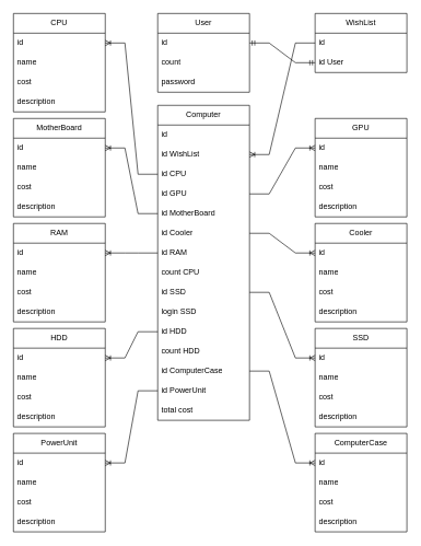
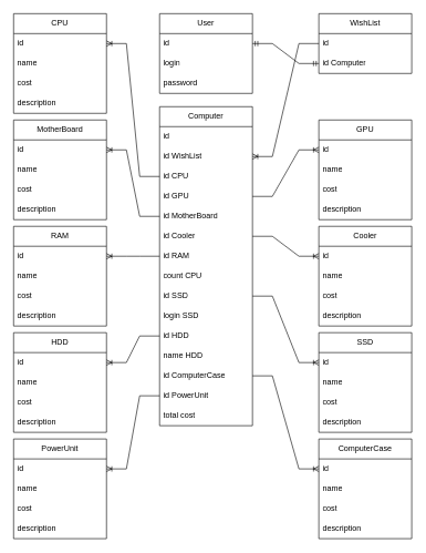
- <mxCell id="65" value="count" style="text;strokeColor=none;fillColor=none;align=left;verticalAlign=middle;spacingLeft=4;spacingRight=4;overflow=hidden;points=[[0,0.5],[1,0.5]];portConstraint=eastwest;rotatable=0;whiteSpace=wrap;html=1;" parent="63" vertex="1"><mxGeometry y="60" width="140" height="30" as="geometry" /></mxCell>
+ <mxCell id="65" value="login" style="text;strokeColor=none;fillColor=none;align=left;verticalAlign=middle;spacingLeft=4;spacingRight=4;overflow=hidden;points=[[0,0.5],[1,0.5]];portConstraint=eastwest;rotatable=0;whiteSpace=wrap;html=1;" parent="63" vertex="1"><mxGeometry y="60" width="140" height="30" as="geometry" /></mxCell>
- <mxCell id="69" value="id User" style="text;strokeColor=none;fillColor=none;align=left;verticalAlign=middle;spacingLeft=4;spacingRight=4;overflow=hidden;points=[[0,0.5],[1,0.5]];portConstraint=eastwest;rotatable=0;whiteSpace=wrap;html=1;" parent="67" vertex="1"><mxGeometry y="60" width="140" height="30" as="geometry" /></mxCell>
+ <mxCell id="69" value="id Computer" style="text;strokeColor=none;fillColor=none;align=left;verticalAlign=middle;spacingLeft=4;spacingRight=4;overflow=hidden;points=[[0,0.5],[1,0.5]];portConstraint=eastwest;rotatable=0;whiteSpace=wrap;html=1;" parent="67" vertex="1"><mxGeometry y="60" width="140" height="30" as="geometry" /></mxCell>
- <mxCell id="14" value="count HDD" style="text;strokeColor=none;fillColor=none;align=left;verticalAlign=middle;spacingLeft=4;spacingRight=4;overflow=hidden;points=[[0,0.5],[1,0.5]];portConstraint=eastwest;rotatable=0;whiteSpace=wrap;html=1;" parent="2" vertex="1"><mxGeometry y="360" width="140" height="30" as="geometry" /></mxCell>
+ <mxCell id="14" value="name HDD" style="text;strokeColor=none;fillColor=none;align=left;verticalAlign=middle;spacingLeft=4;spacingRight=4;overflow=hidden;points=[[0,0.5],[1,0.5]];portConstraint=eastwest;rotatable=0;whiteSpace=wrap;html=1;" parent="2" vertex="1"><mxGeometry y="360" width="140" height="30" as="geometry" /></mxCell>
